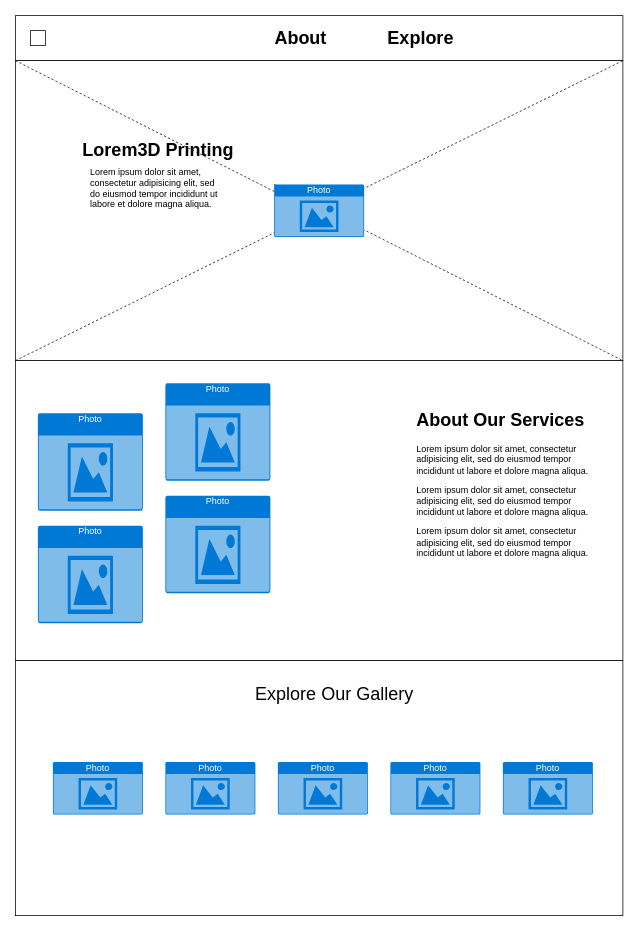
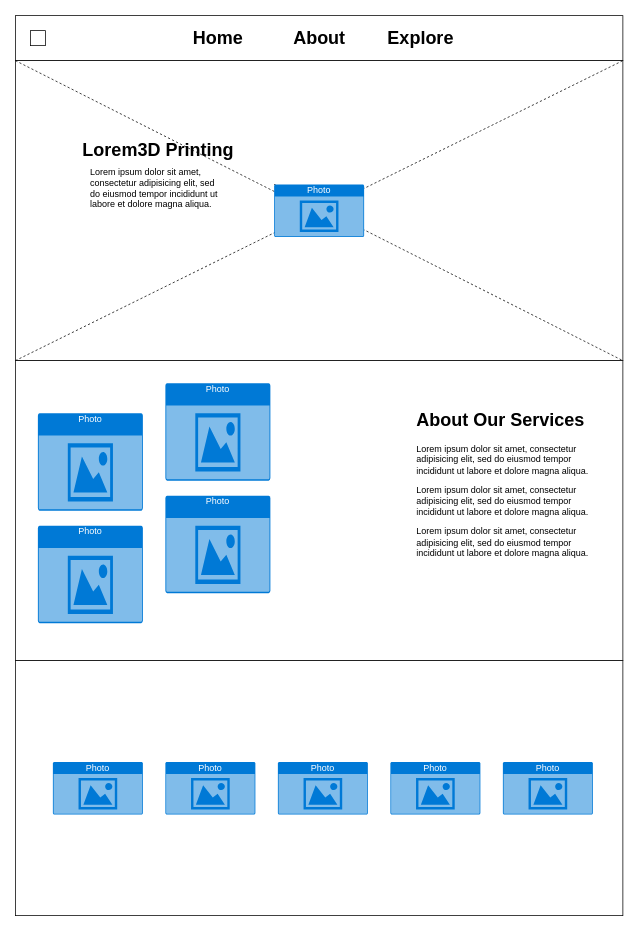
+ <mxCell id="5" value="&lt;div&gt;Home&lt;/div&gt;" style="text;strokeColor=none;fillColor=none;html=1;fontSize=24;fontStyle=1;verticalAlign=middle;align=center;" vertex="1" parent="1"><mxGeometry x="260" y="30" width="60" height="40" as="geometry" /></mxCell>
- <mxCell id="6" value="About" style="text;strokeColor=none;fillColor=none;html=1;fontSize=24;fontStyle=1;verticalAlign=middle;align=center;" vertex="1" parent="1"><mxGeometry x="370" y="30" width="60" height="40" as="geometry" /></mxCell>
+ <mxCell id="6" value="About" style="text;strokeColor=none;fillColor=none;html=1;fontSize=24;fontStyle=1;verticalAlign=middle;align=center;" vertex="1" parent="1"><mxGeometry x="395" y="30" width="60" height="40" as="geometry" /></mxCell>
- <mxCell id="21" value="&lt;font style=&quot;font-size: 24px;&quot;&gt;Explore Our Gallery&lt;/font&gt;" style="text;html=1;strokeColor=none;fillColor=none;align=center;verticalAlign=middle;whiteSpace=wrap;rounded=0;" vertex="1" parent="1"><mxGeometry x="323" y="910" width="245" height="30" as="geometry" /></mxCell>
